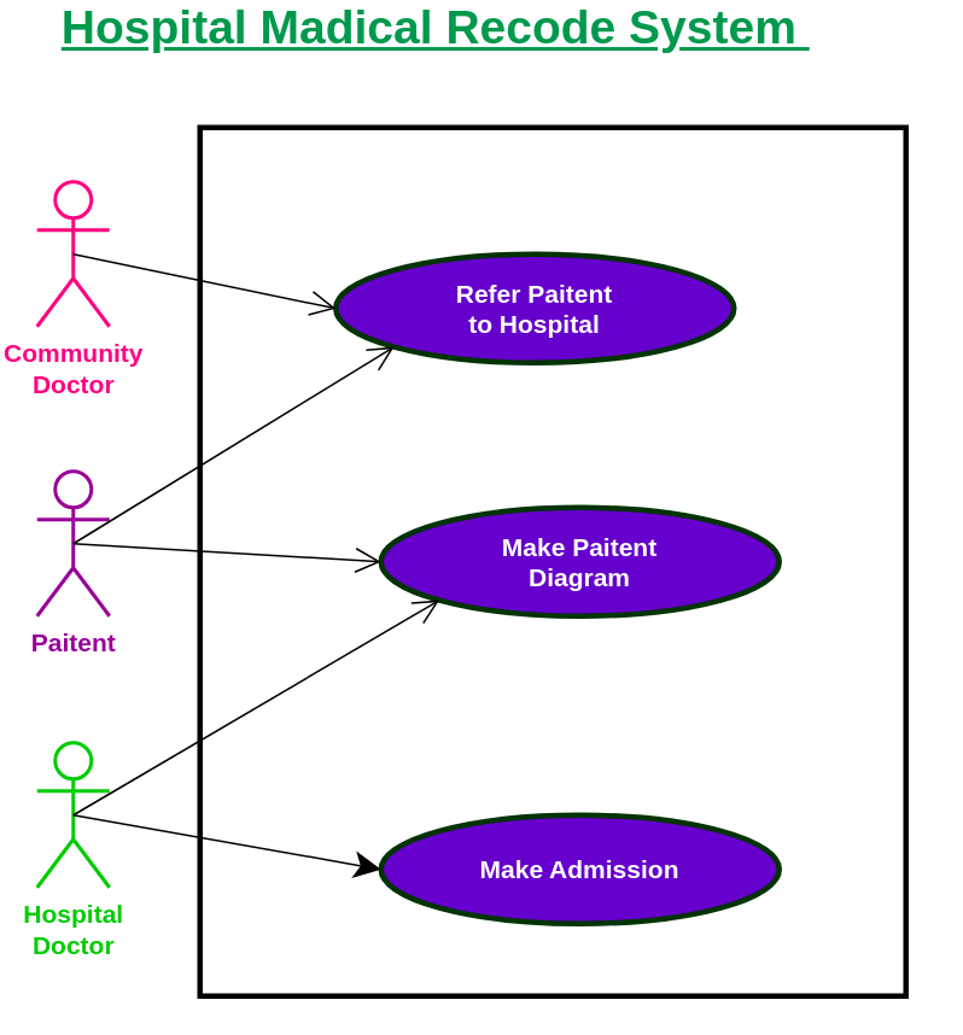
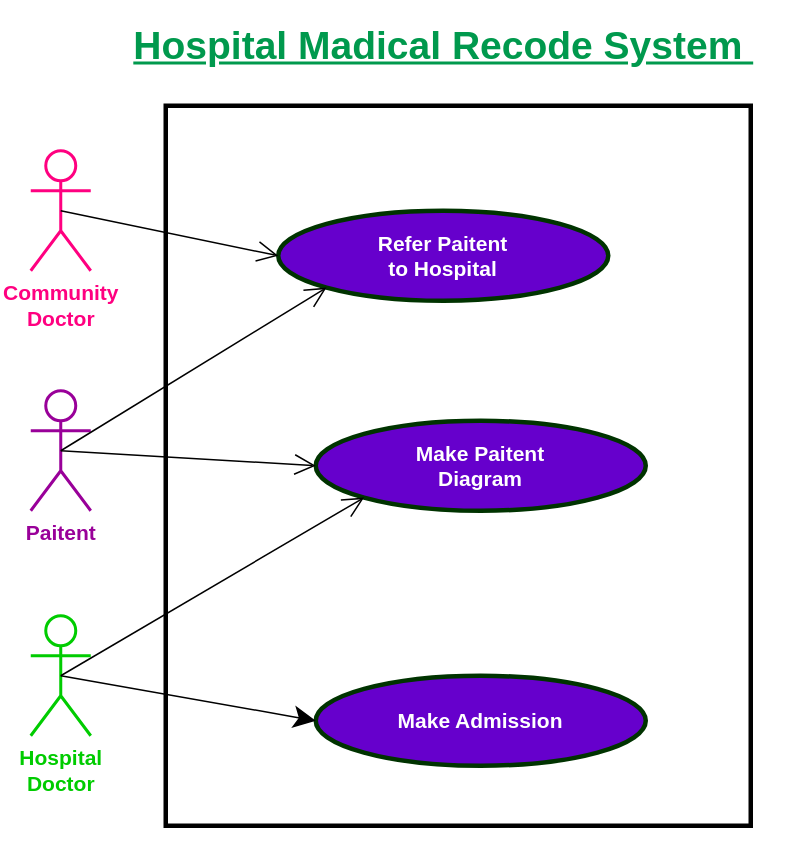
- <mxCell id="13" value="&lt;b&gt;&lt;font style=&quot;font-size: 26px&quot; color=&quot;#00994d&quot;&gt;&lt;u&gt;Hospital Madical Recode System&amp;nbsp;&lt;/u&gt;&lt;/font&gt;&lt;/b&gt;" style="text;html=1;align=center;verticalAlign=middle;resizable=0;points=[];autosize=1;strokeColor=none;" parent="1" vertex="1"><mxGeometry x="25" y="5" width="430" height="20" as="geometry" /></mxCell>
+ <mxCell id="13" value="&lt;b&gt;&lt;font style=&quot;font-size: 26px&quot; color=&quot;#00994d&quot;&gt;&lt;u&gt;Hospital Madical Recode System&amp;nbsp;&lt;/u&gt;&lt;/font&gt;&lt;/b&gt;" style="text;html=1;align=center;verticalAlign=middle;resizable=0;points=[];autosize=1;strokeColor=none;" parent="1" vertex="1"><mxGeometry x="80" y="20" width="430" height="20" as="geometry" /></mxCell>
